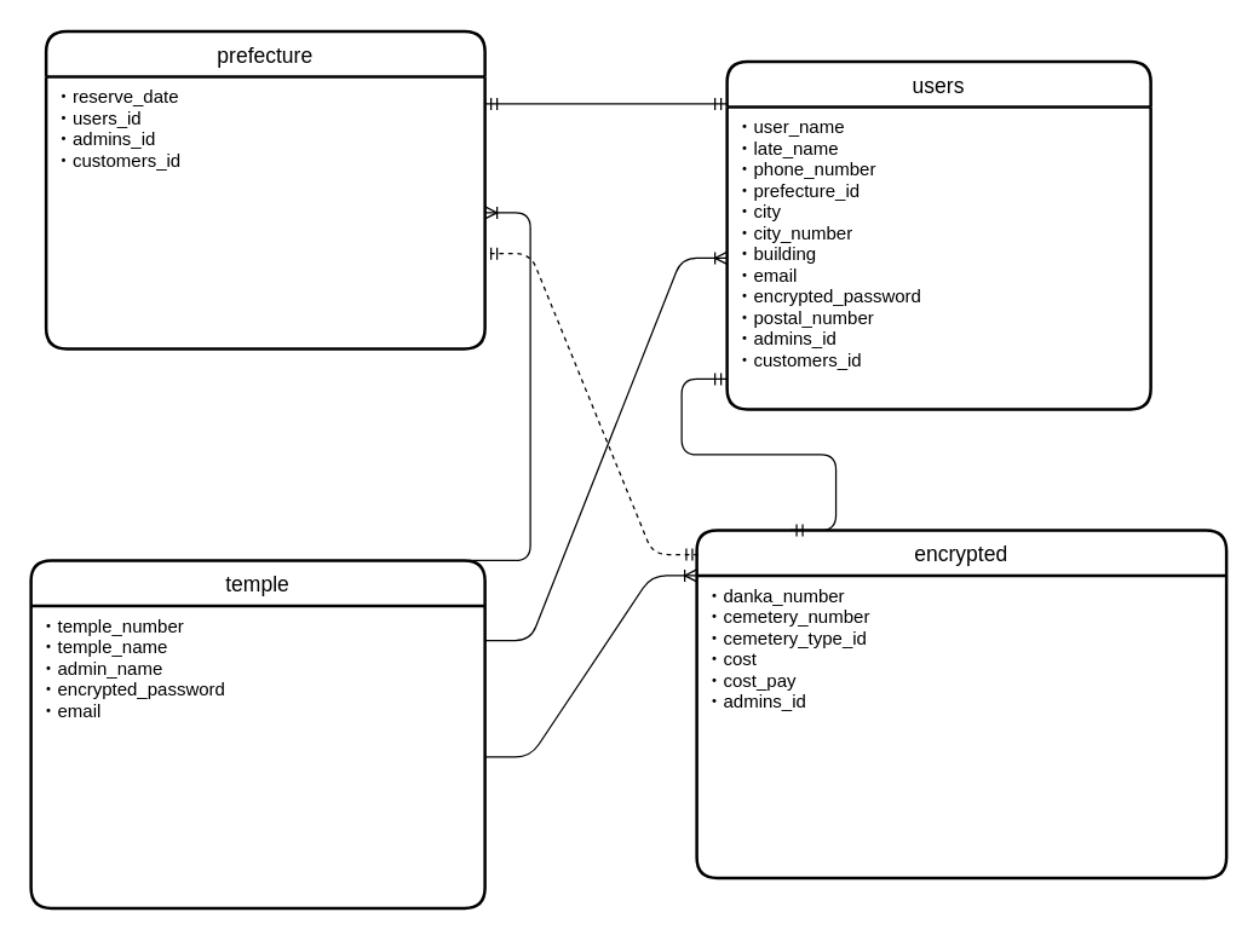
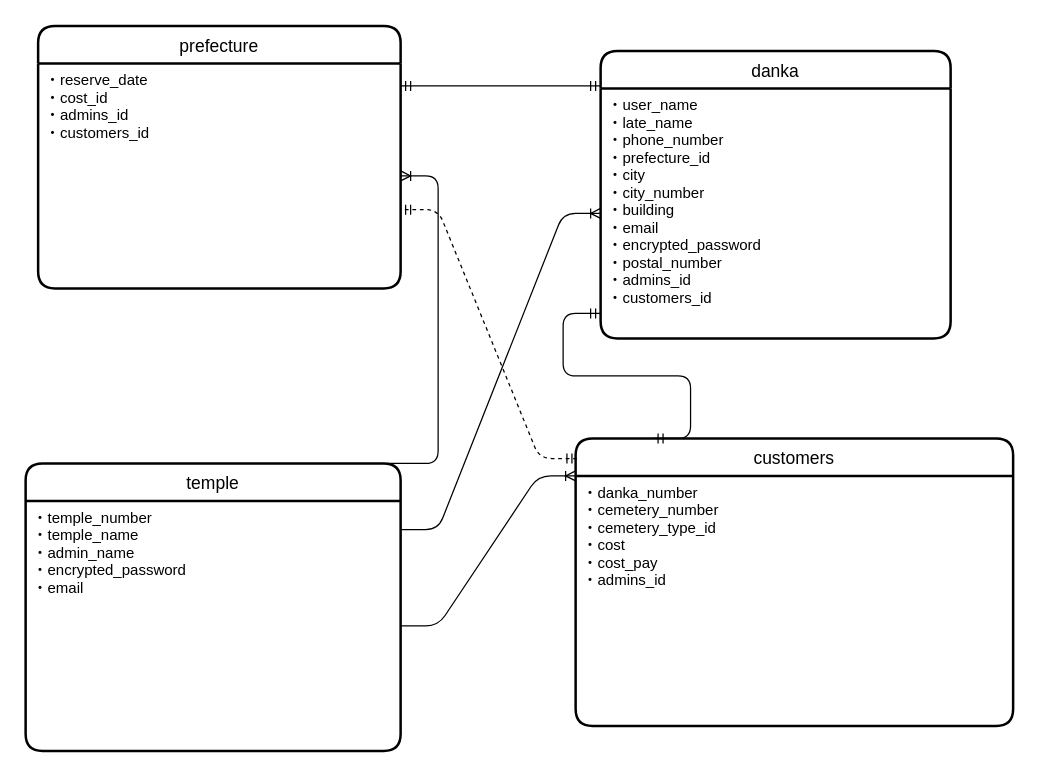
- <mxCell id="4" value="users" style="swimlane;childLayout=stackLayout;horizontal=1;startSize=30;horizontalStack=0;rounded=1;fontSize=14;fontStyle=0;strokeWidth=2;resizeParent=0;resizeLast=1;shadow=0;dashed=0;align=center;" parent="1" vertex="1"><mxGeometry x="480" y="40" width="280" height="230" as="geometry" /></mxCell>
+ <mxCell id="4" value="danka" style="swimlane;childLayout=stackLayout;horizontal=1;startSize=30;horizontalStack=0;rounded=1;fontSize=14;fontStyle=0;strokeWidth=2;resizeParent=0;resizeLast=1;shadow=0;dashed=0;align=center;" parent="1" vertex="1"><mxGeometry x="480" y="40" width="280" height="230" as="geometry" /></mxCell>
- <mxCell id="3" value="・reserve_date&#10;・users_id&#10;・admins_id&#10;・customers_id" style="align=left;strokeColor=none;fillColor=none;spacingLeft=4;fontSize=12;verticalAlign=top;resizable=0;rotatable=0;part=1;" parent="2" vertex="1"><mxGeometry y="30" width="290" height="180" as="geometry" /></mxCell>
+ <mxCell id="3" value="・reserve_date&#10;・cost_id&#10;・admins_id&#10;・customers_id" style="align=left;strokeColor=none;fillColor=none;spacingLeft=4;fontSize=12;verticalAlign=top;resizable=0;rotatable=0;part=1;" parent="2" vertex="1"><mxGeometry y="30" width="290" height="180" as="geometry" /></mxCell>
- <mxCell id="8" value="encrypted" style="swimlane;childLayout=stackLayout;horizontal=1;startSize=30;horizontalStack=0;rounded=1;fontSize=14;fontStyle=0;strokeWidth=2;resizeParent=0;resizeLast=1;shadow=0;dashed=0;align=center;" parent="1" vertex="1"><mxGeometry x="460" y="350" width="350" height="230" as="geometry" /></mxCell>
+ <mxCell id="8" value="customers" style="swimlane;childLayout=stackLayout;horizontal=1;startSize=30;horizontalStack=0;rounded=1;fontSize=14;fontStyle=0;strokeWidth=2;resizeParent=0;resizeLast=1;shadow=0;dashed=0;align=center;" parent="1" vertex="1"><mxGeometry x="460" y="350" width="350" height="230" as="geometry" /></mxCell>
